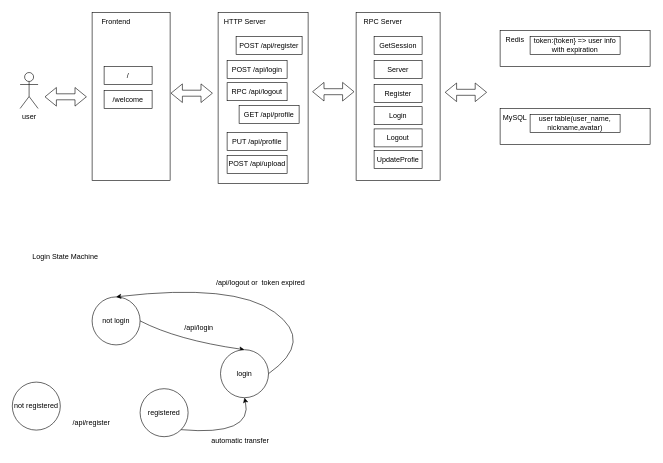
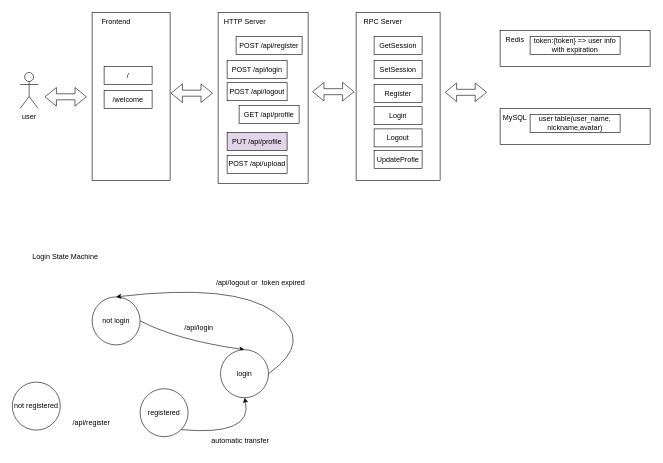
- <mxCell id="15" value="Server" style="rounded=0;whiteSpace=wrap;html=1;" parent="1" vertex="1"><mxGeometry x="623" y="100" width="80" height="30" as="geometry" /></mxCell>
+ <mxCell id="15" value="SetSession" style="rounded=0;whiteSpace=wrap;html=1;" parent="1" vertex="1"><mxGeometry x="623" y="100" width="80" height="30" as="geometry" /></mxCell>
- <mxCell id="12" value="RPC /api/logout" style="rounded=0;whiteSpace=wrap;html=1;" parent="1" vertex="1"><mxGeometry x="378" y="137" width="100" height="30" as="geometry" /></mxCell>
+ <mxCell id="12" value="POST /api/logout" style="rounded=0;whiteSpace=wrap;html=1;" parent="1" vertex="1"><mxGeometry x="378" y="137" width="100" height="30" as="geometry" /></mxCell>
- <mxCell id="24" value="PUT /api/profile" style="rounded=0;whiteSpace=wrap;html=1;" parent="1" vertex="1"><mxGeometry x="378" y="220" width="100" height="30" as="geometry" /></mxCell>
+ <mxCell id="24" value="PUT /api/profile" style="rounded=0;whiteSpace=wrap;html=1;fillColor=#e1d5e7;" parent="1" vertex="1"><mxGeometry x="378" y="220" width="100" height="30" as="geometry" /></mxCell>
